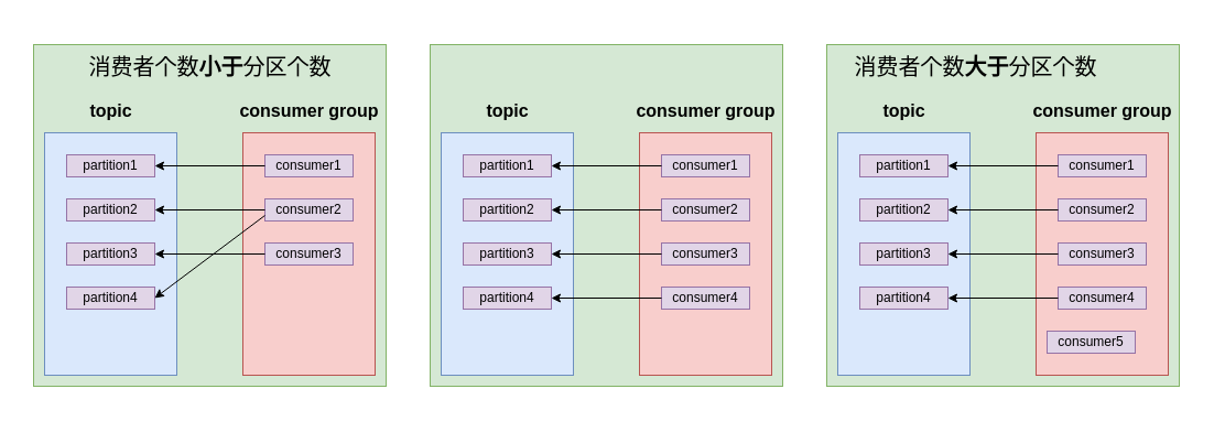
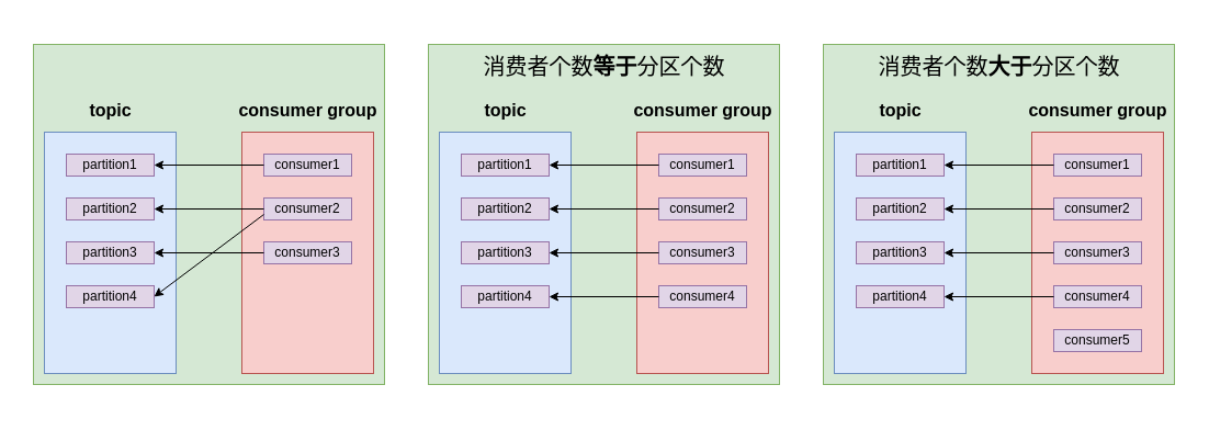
- <mxCell id="4" value="消费者个数&lt;b&gt;小于&lt;/b&gt;分区个数" style="text;html=1;align=center;verticalAlign=middle;resizable=0;points=[];autosize=1;fontSize=20;fontStyle=0" parent="2" vertex="1"><mxGeometry x="40" y="5" width="240" height="30" as="geometry" /></mxCell>
+ <mxCell id="25" value="消费者个数&lt;b&gt;等于&lt;/b&gt;分区个数" style="text;html=1;align=center;verticalAlign=middle;resizable=0;points=[];autosize=1;fontSize=20;" parent="23" vertex="1"><mxGeometry x="40" y="5" width="240" height="30" as="geometry" /></mxCell>
- <mxCell id="46" value="消费者个数&lt;b&gt;大于&lt;/b&gt;分区个数" style="text;html=1;align=center;verticalAlign=middle;resizable=0;points=[];autosize=1;fontSize=20;" parent="44" vertex="1"><mxGeometry x="15" y="5" width="240" height="30" as="geometry" /></mxCell>
+ <mxCell id="46" value="消费者个数&lt;b&gt;大于&lt;/b&gt;分区个数" style="text;html=1;align=center;verticalAlign=middle;resizable=0;points=[];autosize=1;fontSize=20;" parent="44" vertex="1"><mxGeometry x="40" y="5" width="240" height="30" as="geometry" /></mxCell>
- <mxCell id="61" value="&lt;span&gt;consumer5&lt;/span&gt;" style="rounded=0;whiteSpace=wrap;html=1;fillColor=#e1d5e7;strokeColor=#9673a6;" parent="54" vertex="1"><mxGeometry x="10" y="210" width="80" height="20" as="geometry" /></mxCell>
+ <mxCell id="61" value="&lt;span&gt;consumer5&lt;/span&gt;" style="rounded=0;whiteSpace=wrap;html=1;fillColor=#e1d5e7;strokeColor=#9673a6;" parent="54" vertex="1"><mxGeometry x="20" y="210" width="80" height="20" as="geometry" /></mxCell>
